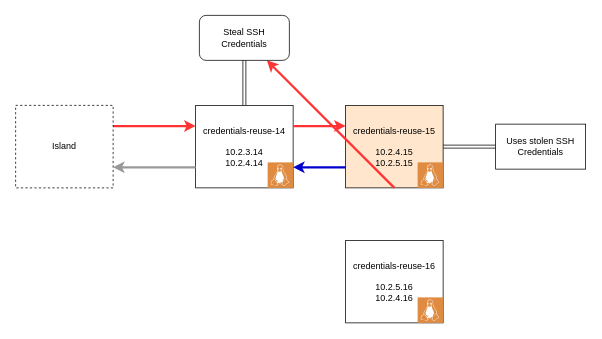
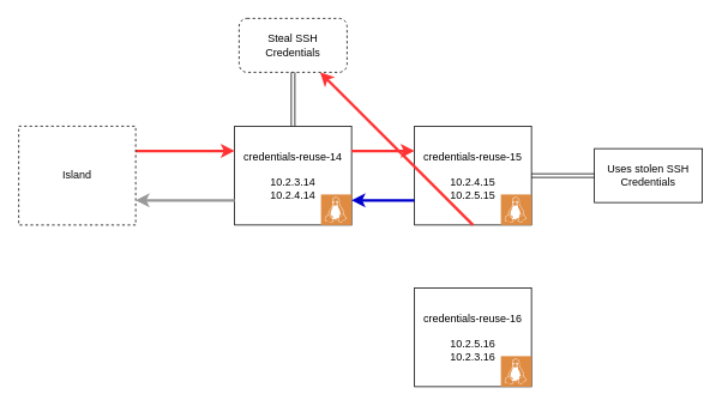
- <mxCell id="14" value="Steal SSH Credentials" style="rounded=1;whiteSpace=wrap;html=1;" vertex="1" parent="1"><mxGeometry x="265" y="20" width="120" height="60" as="geometry" /></mxCell>
+ <mxCell id="14" value="Steal SSH Credentials" style="rounded=1;whiteSpace=wrap;html=1;dashed=1;" vertex="1" parent="1"><mxGeometry x="265" y="20" width="120" height="60" as="geometry" /></mxCell>
- <mxCell id="2" value="credentials-reuse-15&lt;br&gt;&lt;br&gt;10.2.4.15&lt;br&gt;10.2.5.15" style="rounded=0;whiteSpace=wrap;html=1;fillColor=#ffe6cc;" vertex="1" parent="1"><mxGeometry x="460" y="140" width="130" height="110" as="geometry" /></mxCell>
+ <mxCell id="2" value="credentials-reuse-15&lt;br&gt;&lt;br&gt;10.2.4.15&lt;br&gt;10.2.5.15" style="rounded=0;whiteSpace=wrap;html=1;" vertex="1" parent="1"><mxGeometry x="460" y="140" width="130" height="110" as="geometry" /></mxCell>
- <mxCell id="6" value="credentials-reuse-16&lt;br&gt;&lt;br&gt;10.2.5.16&lt;br&gt;10.2.4.16" style="rounded=0;whiteSpace=wrap;html=1;" vertex="1" parent="1"><mxGeometry x="460" y="320" width="130" height="110" as="geometry" /></mxCell>
+ <mxCell id="6" value="credentials-reuse-16&lt;br&gt;&lt;br&gt;10.2.5.16&lt;br&gt;10.2.3.16" style="rounded=0;whiteSpace=wrap;html=1;" vertex="1" parent="1"><mxGeometry x="460" y="320" width="130" height="110" as="geometry" /></mxCell>
